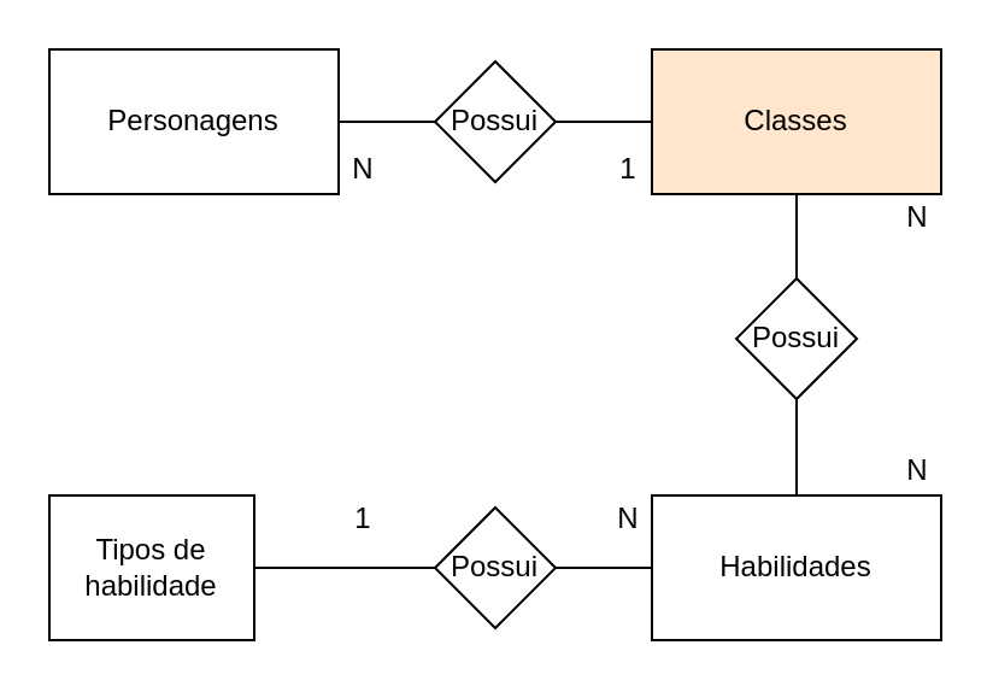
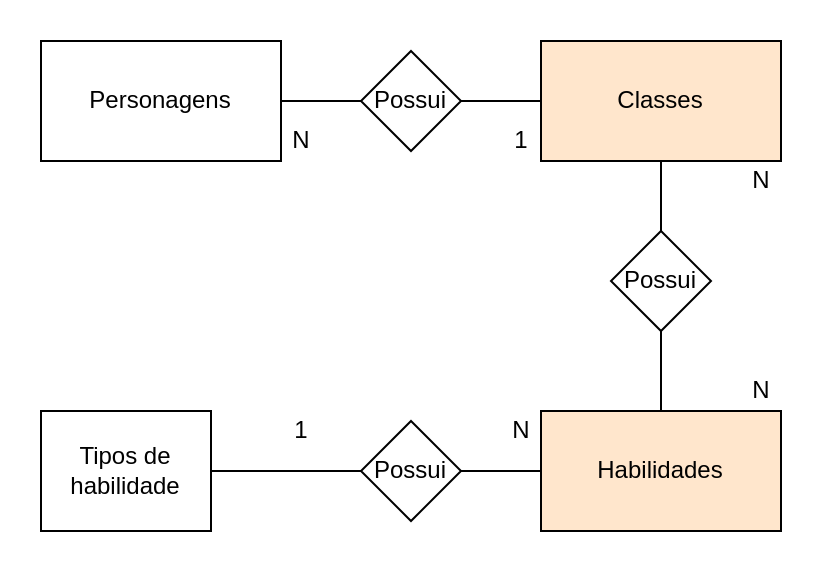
- <mxCell id="7" value="Habilidades" style="rounded=0;whiteSpace=wrap;html=1;" vertex="1" parent="1"><mxGeometry x="270" y="205" width="120" height="60" as="geometry" /></mxCell>
+ <mxCell id="7" value="Habilidades" style="rounded=0;whiteSpace=wrap;html=1;fillColor=#ffe6cc;" vertex="1" parent="1"><mxGeometry x="270" y="205" width="120" height="60" as="geometry" /></mxCell>
